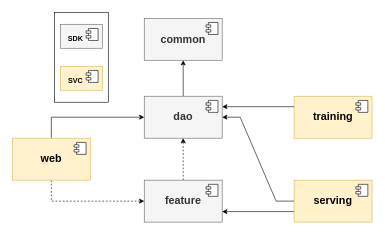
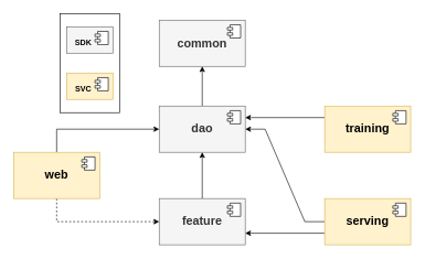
- <mxCell id="8" style="edgeStyle=orthogonalEdgeStyle;rounded=0;orthogonalLoop=1;jettySize=auto;html=1;exitX=0.5;exitY=0;exitDx=0;exitDy=0;entryX=0.5;entryY=1;entryDx=0;entryDy=0;dashed=1;" edge="1" parent="1" source="9" target="6"><mxGeometry relative="1" as="geometry" /></mxCell>
+ <mxCell id="8" style="edgeStyle=orthogonalEdgeStyle;rounded=0;orthogonalLoop=1;jettySize=auto;html=1;exitX=0.5;exitY=0;exitDx=0;exitDy=0;entryX=0.5;entryY=1;entryDx=0;entryDy=0;dashed=0;" edge="1" parent="1" source="9" target="6"><mxGeometry relative="1" as="geometry" /></mxCell>
